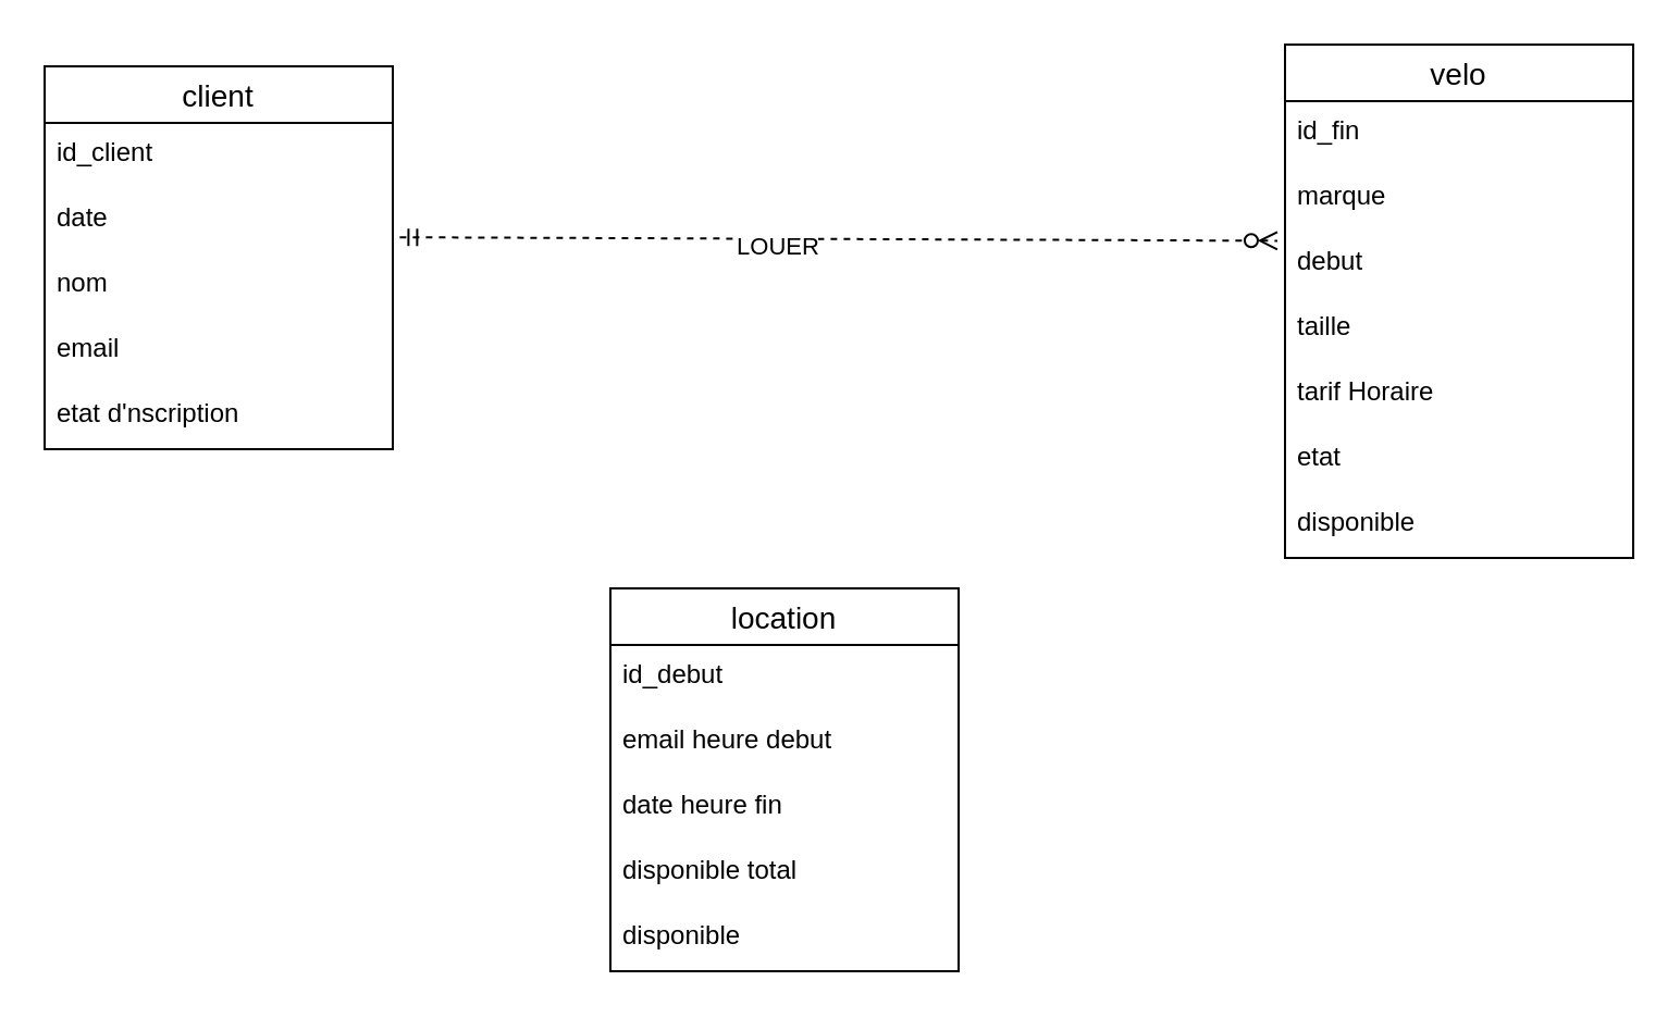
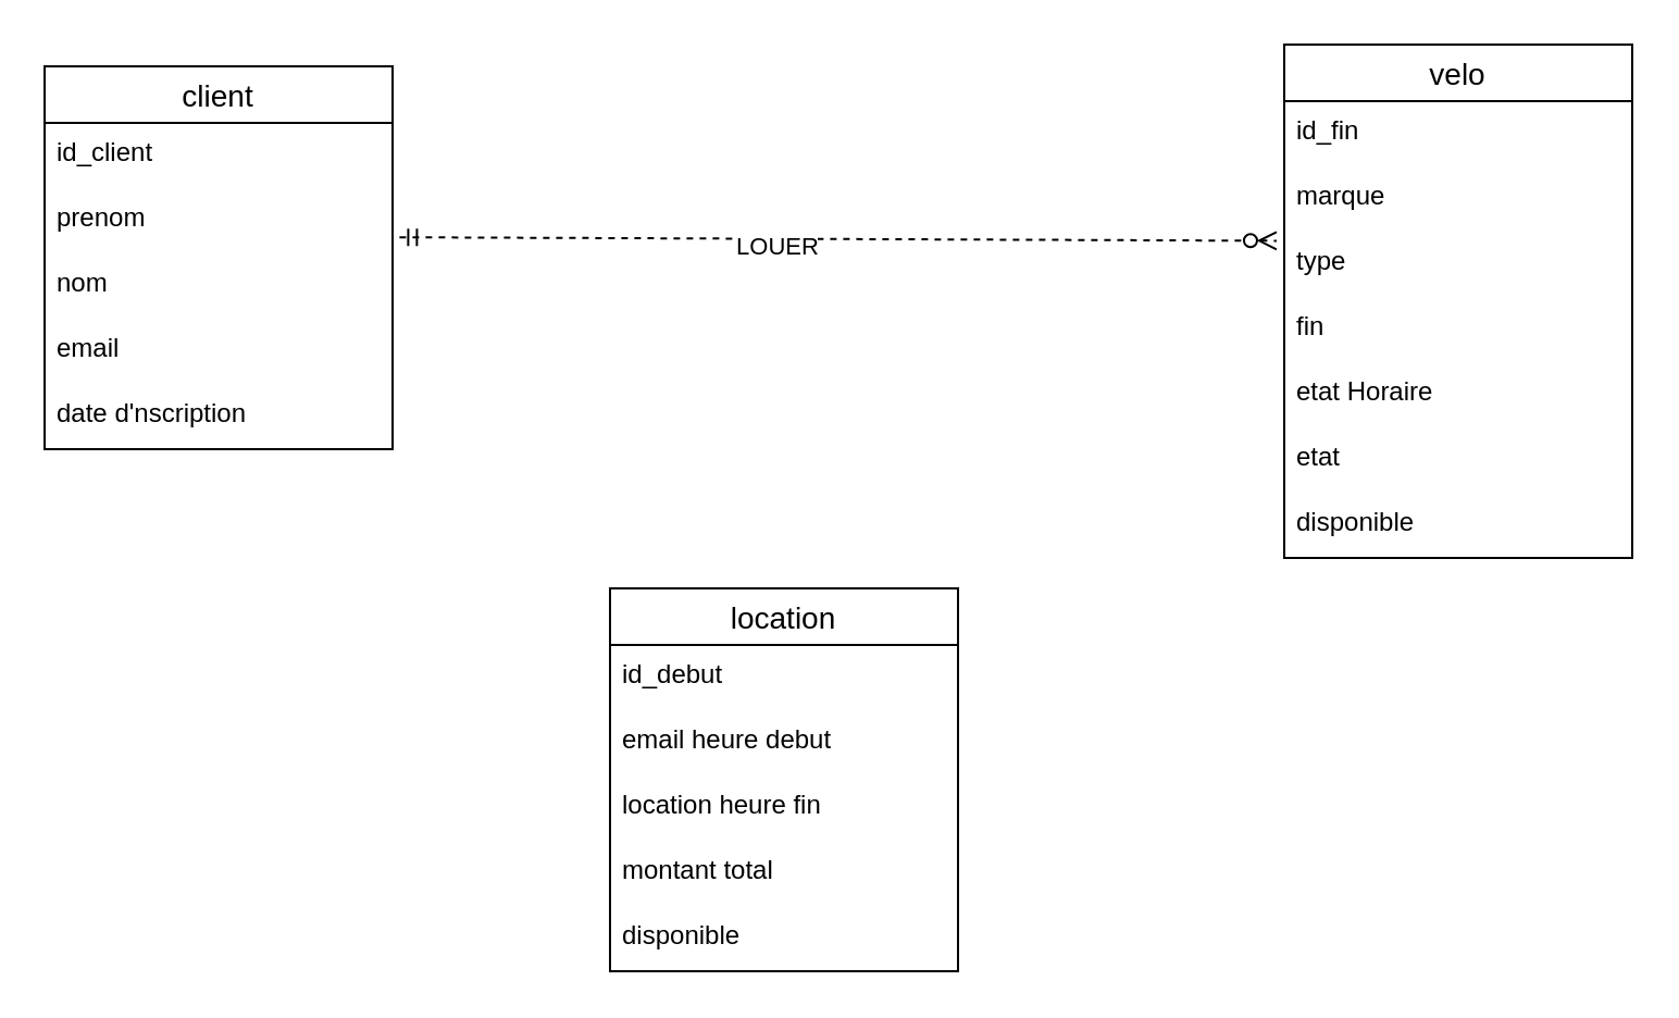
- <mxCell id="4" value="date" style="text;strokeColor=none;fillColor=none;spacingLeft=4;spacingRight=4;overflow=hidden;rotatable=0;points=[[0,0.5],[1,0.5]];portConstraint=eastwest;fontSize=12;whiteSpace=wrap;html=1;" vertex="1" parent="2"><mxGeometry y="56" width="160" height="30" as="geometry" /></mxCell>
+ <mxCell id="4" value="prenom" style="text;strokeColor=none;fillColor=none;spacingLeft=4;spacingRight=4;overflow=hidden;rotatable=0;points=[[0,0.5],[1,0.5]];portConstraint=eastwest;fontSize=12;whiteSpace=wrap;html=1;" vertex="1" parent="2"><mxGeometry y="56" width="160" height="30" as="geometry" /></mxCell>
- <mxCell id="11" value="debut" style="text;strokeColor=none;fillColor=none;spacingLeft=4;spacingRight=4;overflow=hidden;rotatable=0;points=[[0,0.5],[1,0.5]];portConstraint=eastwest;fontSize=12;whiteSpace=wrap;html=1;" vertex="1" parent="8"><mxGeometry y="86" width="160" height="30" as="geometry" /></mxCell>
+ <mxCell id="11" value="type" style="text;strokeColor=none;fillColor=none;spacingLeft=4;spacingRight=4;overflow=hidden;rotatable=0;points=[[0,0.5],[1,0.5]];portConstraint=eastwest;fontSize=12;whiteSpace=wrap;html=1;" vertex="1" parent="8"><mxGeometry y="86" width="160" height="30" as="geometry" /></mxCell>
- <mxCell id="12" value="taille" style="text;strokeColor=none;fillColor=none;spacingLeft=4;spacingRight=4;overflow=hidden;rotatable=0;points=[[0,0.5],[1,0.5]];portConstraint=eastwest;fontSize=12;whiteSpace=wrap;html=1;" vertex="1" parent="8"><mxGeometry y="116" width="160" height="30" as="geometry" /></mxCell>
+ <mxCell id="12" value="fin" style="text;strokeColor=none;fillColor=none;spacingLeft=4;spacingRight=4;overflow=hidden;rotatable=0;points=[[0,0.5],[1,0.5]];portConstraint=eastwest;fontSize=12;whiteSpace=wrap;html=1;" vertex="1" parent="8"><mxGeometry y="116" width="160" height="30" as="geometry" /></mxCell>
- <mxCell id="13" value="tarif Horaire" style="text;strokeColor=none;fillColor=none;spacingLeft=4;spacingRight=4;overflow=hidden;rotatable=0;points=[[0,0.5],[1,0.5]];portConstraint=eastwest;fontSize=12;whiteSpace=wrap;html=1;" vertex="1" parent="8"><mxGeometry y="146" width="160" height="30" as="geometry" /></mxCell>
+ <mxCell id="13" value="etat Horaire" style="text;strokeColor=none;fillColor=none;spacingLeft=4;spacingRight=4;overflow=hidden;rotatable=0;points=[[0,0.5],[1,0.5]];portConstraint=eastwest;fontSize=12;whiteSpace=wrap;html=1;" vertex="1" parent="8"><mxGeometry y="146" width="160" height="30" as="geometry" /></mxCell>
- <mxCell id="7" value="etat d'nscription" style="text;strokeColor=none;fillColor=none;spacingLeft=4;spacingRight=4;overflow=hidden;rotatable=0;points=[[0,0.5],[1,0.5]];portConstraint=eastwest;fontSize=12;whiteSpace=wrap;html=1;" vertex="1" parent="2"><mxGeometry y="146" width="160" height="30" as="geometry" /></mxCell>
+ <mxCell id="7" value="date d'nscription" style="text;strokeColor=none;fillColor=none;spacingLeft=4;spacingRight=4;overflow=hidden;rotatable=0;points=[[0,0.5],[1,0.5]];portConstraint=eastwest;fontSize=12;whiteSpace=wrap;html=1;" vertex="1" parent="2"><mxGeometry y="146" width="160" height="30" as="geometry" /></mxCell>
- <mxCell id="19" value="date heure fin" style="text;strokeColor=none;fillColor=none;spacingLeft=4;spacingRight=4;overflow=hidden;rotatable=0;points=[[0,0.5],[1,0.5]];portConstraint=eastwest;fontSize=12;whiteSpace=wrap;html=1;" vertex="1" parent="16"><mxGeometry y="86" width="160" height="30" as="geometry" /></mxCell>
+ <mxCell id="19" value="location heure fin" style="text;strokeColor=none;fillColor=none;spacingLeft=4;spacingRight=4;overflow=hidden;rotatable=0;points=[[0,0.5],[1,0.5]];portConstraint=eastwest;fontSize=12;whiteSpace=wrap;html=1;" vertex="1" parent="16"><mxGeometry y="86" width="160" height="30" as="geometry" /></mxCell>
- <mxCell id="20" value="disponible total" style="text;strokeColor=none;fillColor=none;spacingLeft=4;spacingRight=4;overflow=hidden;rotatable=0;points=[[0,0.5],[1,0.5]];portConstraint=eastwest;fontSize=12;whiteSpace=wrap;html=1;" vertex="1" parent="16"><mxGeometry y="116" width="160" height="30" as="geometry" /></mxCell>
+ <mxCell id="20" value="montant total" style="text;strokeColor=none;fillColor=none;spacingLeft=4;spacingRight=4;overflow=hidden;rotatable=0;points=[[0,0.5],[1,0.5]];portConstraint=eastwest;fontSize=12;whiteSpace=wrap;html=1;" vertex="1" parent="16"><mxGeometry y="116" width="160" height="30" as="geometry" /></mxCell>
